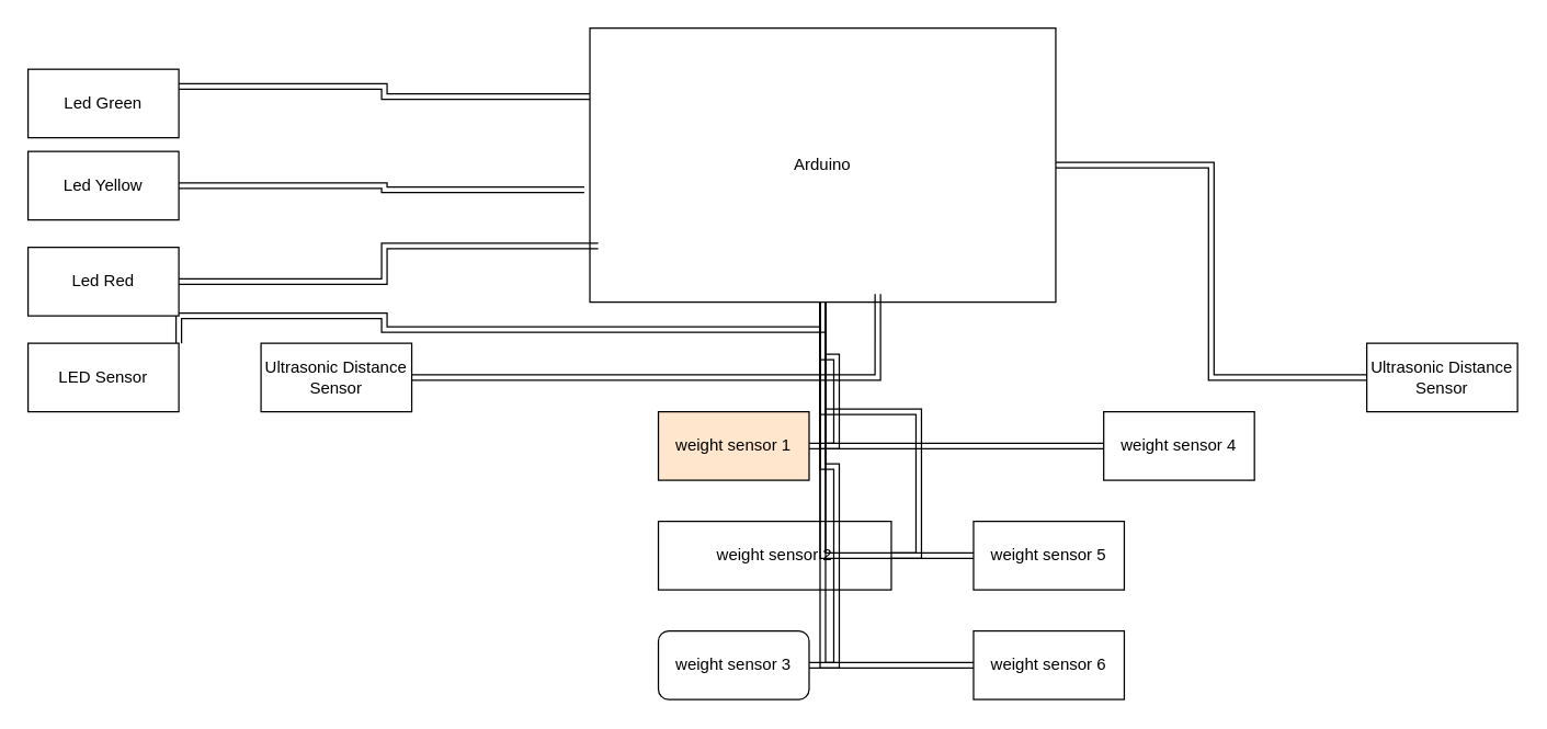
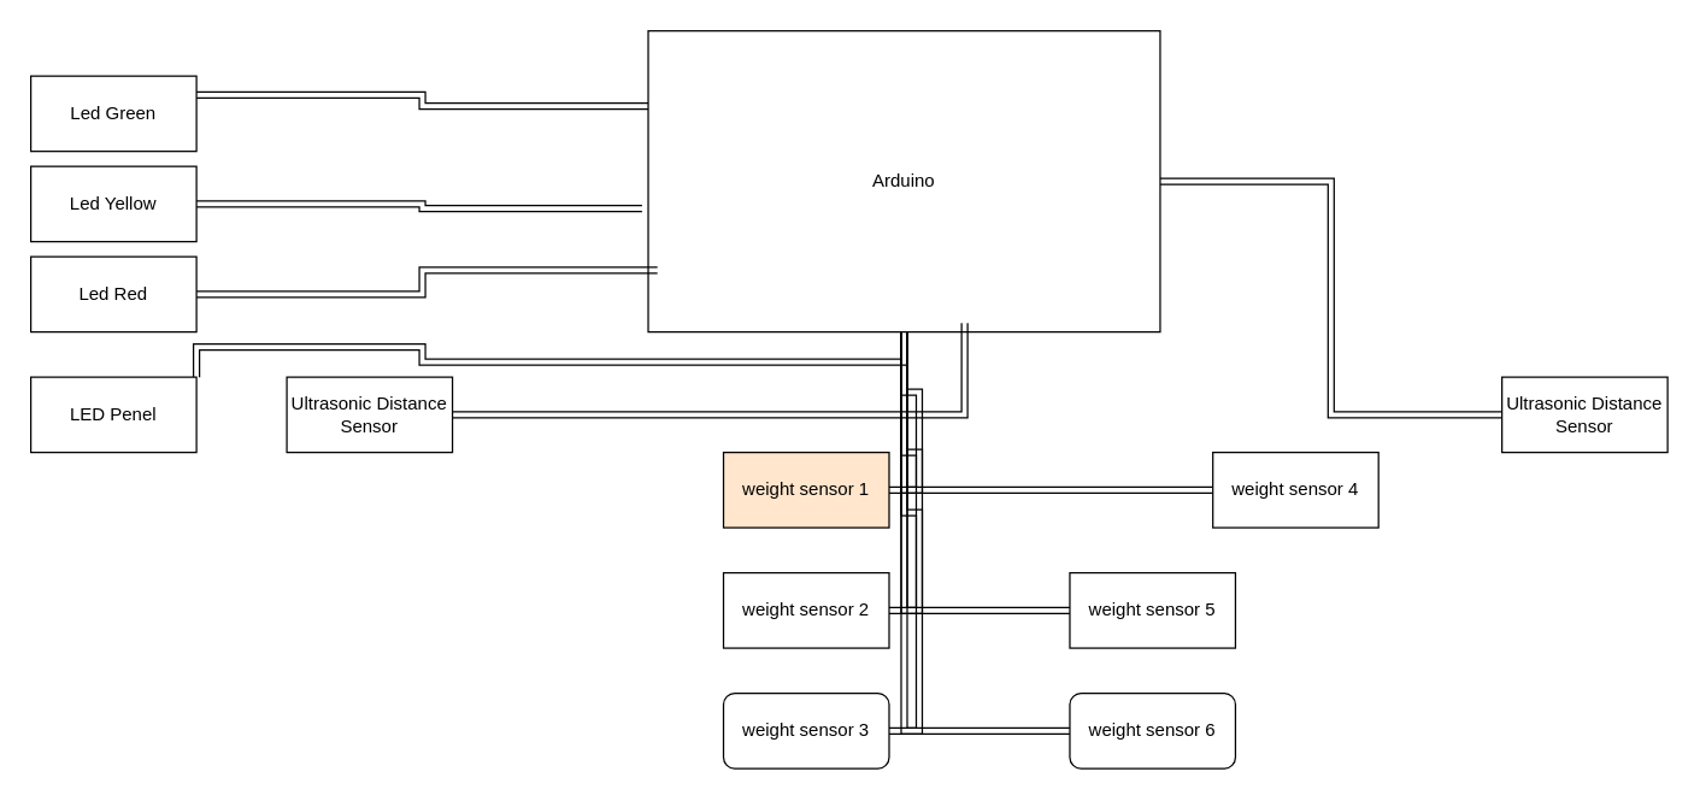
- <mxCell id="19" value="Led Red" style="html=1;whiteSpace=wrap;" vertex="1" parent="1"><mxGeometry x="20" y="180" width="110" height="50" as="geometry" /></mxCell>
+ <mxCell id="19" value="Led Red" style="html=1;whiteSpace=wrap;" vertex="1" parent="1"><mxGeometry x="20" y="170" width="110" height="50" as="geometry" /></mxCell>
- <mxCell id="18" value="LED Sensor" style="html=1;whiteSpace=wrap;" vertex="1" parent="1"><mxGeometry x="20" y="250" width="110" height="50" as="geometry" /></mxCell>
+ <mxCell id="18" value="LED Penel" style="html=1;whiteSpace=wrap;" vertex="1" parent="1"><mxGeometry x="20" y="250" width="110" height="50" as="geometry" /></mxCell>
- <mxCell id="5" value="weight sensor 2" style="html=1;whiteSpace=wrap;" vertex="1" parent="1"><mxGeometry x="480" y="380" width="170" height="50" as="geometry" /></mxCell>
+ <mxCell id="5" value="weight sensor 2" style="html=1;whiteSpace=wrap;" vertex="1" parent="1"><mxGeometry x="480" y="380" width="110" height="50" as="geometry" /></mxCell>
- <mxCell id="13" value="weight sensor 6" style="html=1;whiteSpace=wrap;" vertex="1" parent="1"><mxGeometry x="710" y="460" width="110" height="50" as="geometry" /></mxCell>
+ <mxCell id="13" value="weight sensor 6" style="html=1;whiteSpace=wrap;rounded=1;" vertex="1" parent="1"><mxGeometry x="710" y="460" width="110" height="50" as="geometry" /></mxCell>
